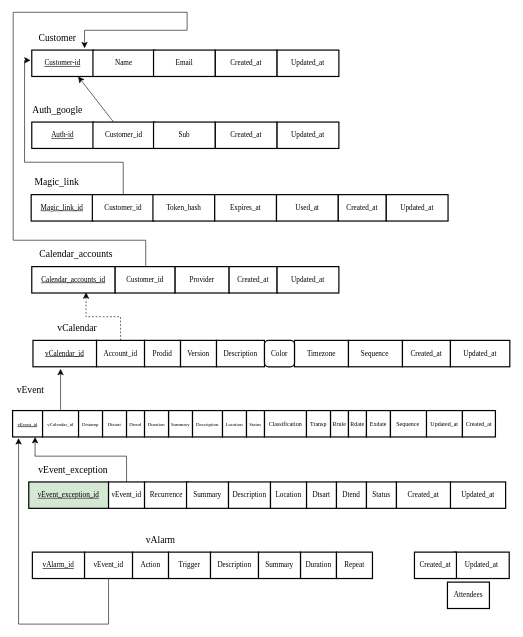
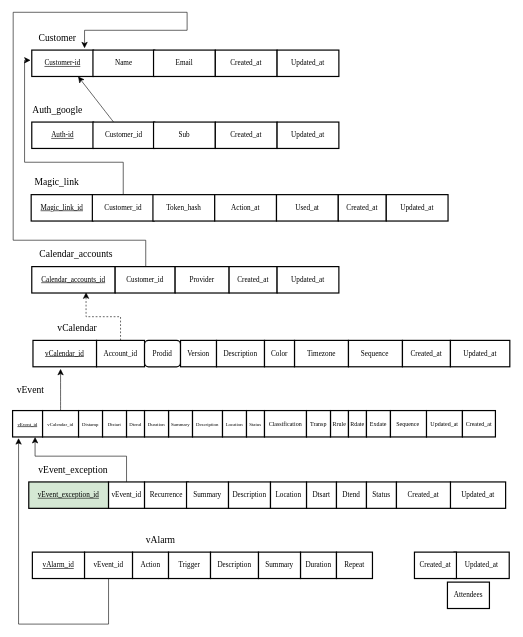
- <mxCell id="27" value="&lt;font face=&quot;Verdana&quot;&gt;Expires_at&lt;/font&gt;" style="rounded=0;whiteSpace=wrap;html=1;hachureGap=4;fontFamily=Architects Daughter;fontSource=https%3A%2F%2Ffonts.googleapis.com%2Fcss%3Ffamily%3DArchitects%2BDaughter;glass=0;shadow=0;strokeWidth=2;" vertex="1" parent="1"><mxGeometry x="357" y="324" width="103" height="44" as="geometry" /></mxCell>
+ <mxCell id="27" value="&lt;font face=&quot;Verdana&quot;&gt;Action_at&lt;/font&gt;" style="rounded=0;whiteSpace=wrap;html=1;hachureGap=4;fontFamily=Architects Daughter;fontSource=https%3A%2F%2Ffonts.googleapis.com%2Fcss%3Ffamily%3DArchitects%2BDaughter;glass=0;shadow=0;strokeWidth=2;" vertex="1" parent="1"><mxGeometry x="357" y="324" width="103" height="44" as="geometry" /></mxCell>
- <mxCell id="34" value="&lt;font face=&quot;Verdana&quot;&gt;Prodid&lt;/font&gt;" style="rounded=0;whiteSpace=wrap;html=1;hachureGap=4;fontFamily=Architects Daughter;fontSource=https%3A%2F%2Ffonts.googleapis.com%2Fcss%3Ffamily%3DArchitects%2BDaughter;glass=0;shadow=0;strokeWidth=2;" vertex="1" parent="1"><mxGeometry x="240" y="567" width="60" height="44" as="geometry" /></mxCell>
+ <mxCell id="34" value="&lt;font face=&quot;Verdana&quot;&gt;Prodid&lt;/font&gt;" style="whiteSpace=wrap;html=1;hachureGap=4;fontFamily=Architects Daughter;fontSource=https%3A%2F%2Ffonts.googleapis.com%2Fcss%3Ffamily%3DArchitects%2BDaughter;glass=0;shadow=0;strokeWidth=2;rounded=1;" vertex="1" parent="1"><mxGeometry x="240" y="567" width="60" height="44" as="geometry" /></mxCell>
- <mxCell id="38" value="&lt;font face=&quot;Verdana&quot;&gt;Color&lt;/font&gt;" style="whiteSpace=wrap;html=1;hachureGap=4;fontFamily=Architects Daughter;fontSource=https%3A%2F%2Ffonts.googleapis.com%2Fcss%3Ffamily%3DArchitects%2BDaughter;glass=0;shadow=0;strokeWidth=2;rounded=1;" vertex="1" parent="1"><mxGeometry x="440" y="567" width="50" height="44" as="geometry" /></mxCell>
+ <mxCell id="38" value="&lt;font face=&quot;Verdana&quot;&gt;Color&lt;/font&gt;" style="rounded=0;whiteSpace=wrap;html=1;hachureGap=4;fontFamily=Architects Daughter;fontSource=https%3A%2F%2Ffonts.googleapis.com%2Fcss%3Ffamily%3DArchitects%2BDaughter;glass=0;shadow=0;strokeWidth=2;" vertex="1" parent="1"><mxGeometry x="440" y="567" width="50" height="44" as="geometry" /></mxCell>
